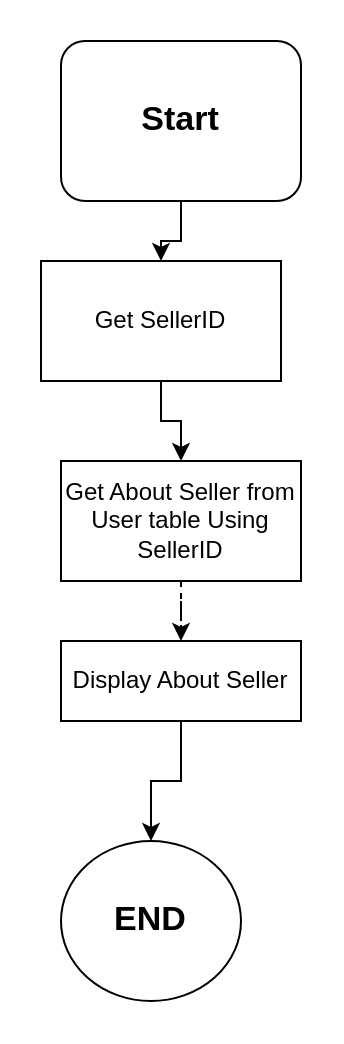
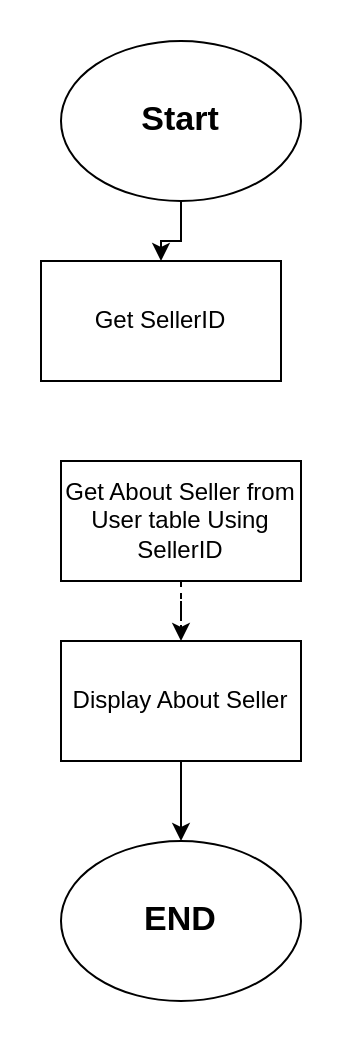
- <mxCell id="3" value="&lt;b&gt;&lt;font style=&quot;font-size: 17px&quot;&gt;Start&lt;/font&gt;&lt;/b&gt;" style="whiteSpace=wrap;html=1;rounded=1;" vertex="1" parent="1"><mxGeometry x="30" y="20" width="120" height="80" as="geometry" /></mxCell>
+ <mxCell id="3" value="&lt;b&gt;&lt;font style=&quot;font-size: 17px&quot;&gt;Start&lt;/font&gt;&lt;/b&gt;" style="ellipse;whiteSpace=wrap;html=1;" vertex="1" parent="1"><mxGeometry x="30" y="20" width="120" height="80" as="geometry" /></mxCell>
- <mxCell id="6" value="" style="edgeStyle=orthogonalEdgeStyle;rounded=0;orthogonalLoop=1;jettySize=auto;html=1;" edge="1" parent="1" source="7" target="5"><mxGeometry relative="1" as="geometry" /></mxCell>
- <mxCell id="9" value="Display About Seller" style="rounded=0;whiteSpace=wrap;html=1;" vertex="1" parent="1"><mxGeometry x="30" y="320" width="120" height="40" as="geometry" /></mxCell>
+ <mxCell id="9" value="Display About Seller" style="rounded=0;whiteSpace=wrap;html=1;" vertex="1" parent="1"><mxGeometry x="30" y="320" width="120" height="60" as="geometry" /></mxCell>
- <mxCell id="10" value="&lt;b&gt;&lt;font style=&quot;font-size: 17px&quot;&gt;END&lt;/font&gt;&lt;/b&gt;" style="ellipse;whiteSpace=wrap;html=1;" vertex="1" parent="1"><mxGeometry x="30" y="420" width="90" height="80" as="geometry" /></mxCell>
+ <mxCell id="10" value="&lt;b&gt;&lt;font style=&quot;font-size: 17px&quot;&gt;END&lt;/font&gt;&lt;/b&gt;" style="ellipse;whiteSpace=wrap;html=1;" vertex="1" parent="1"><mxGeometry x="30" y="420" width="120" height="80" as="geometry" /></mxCell>
